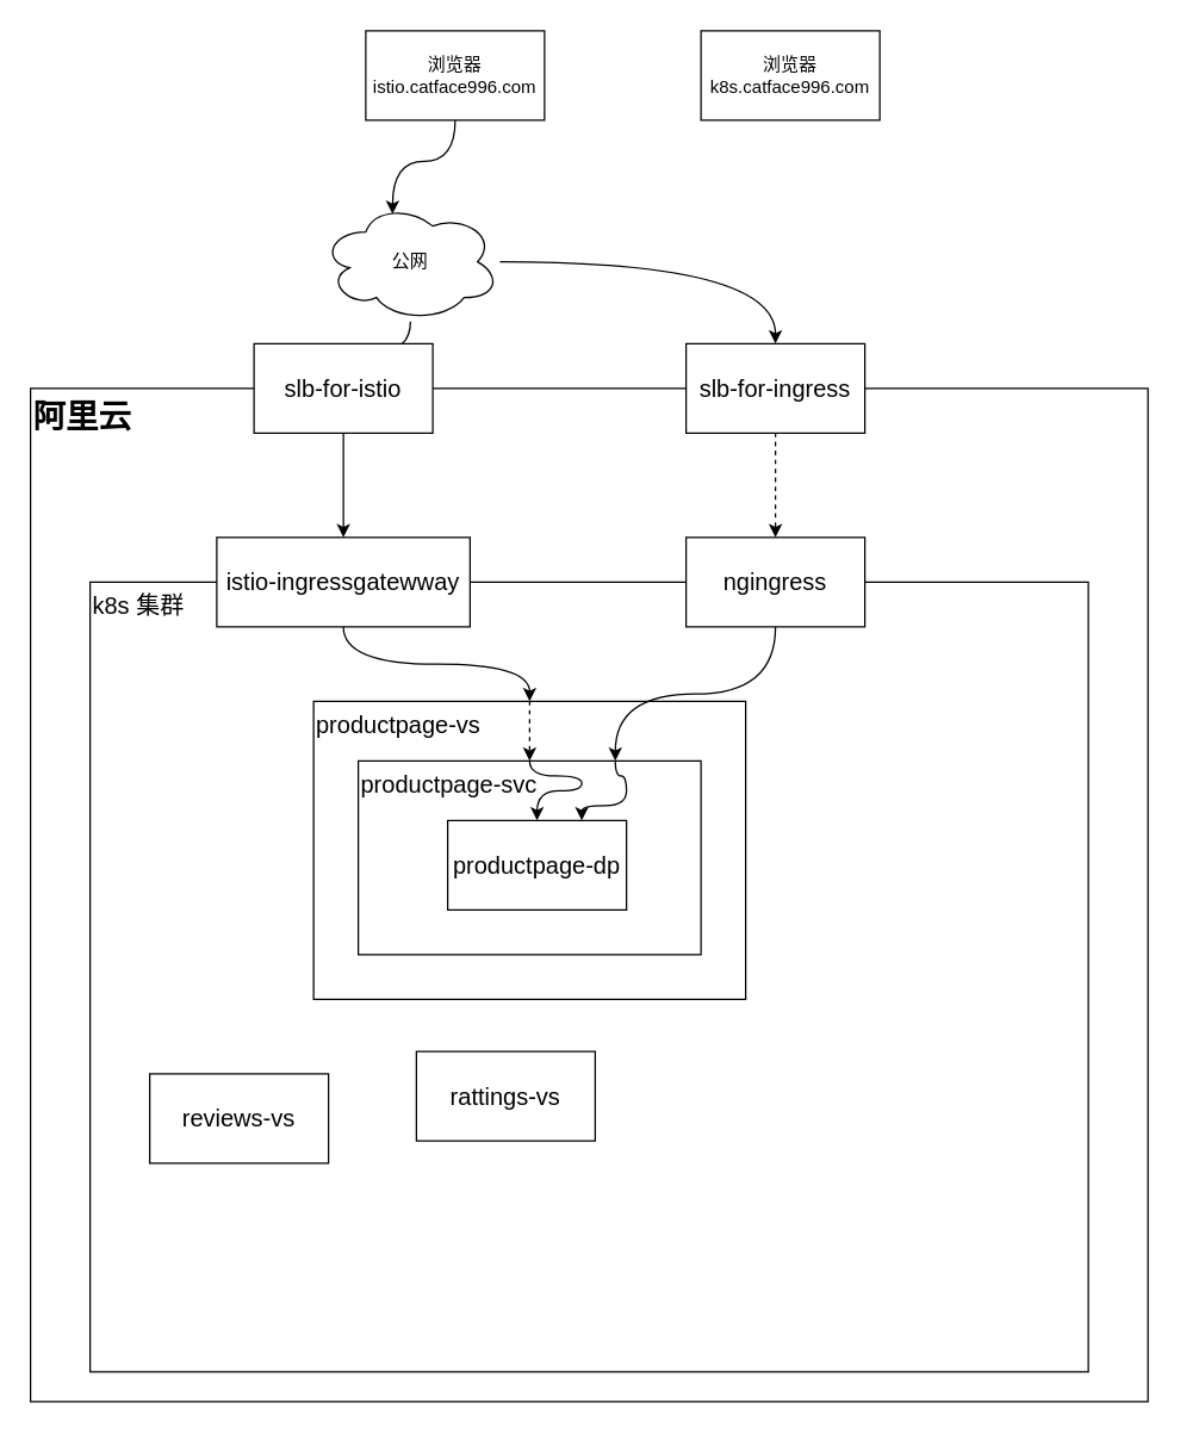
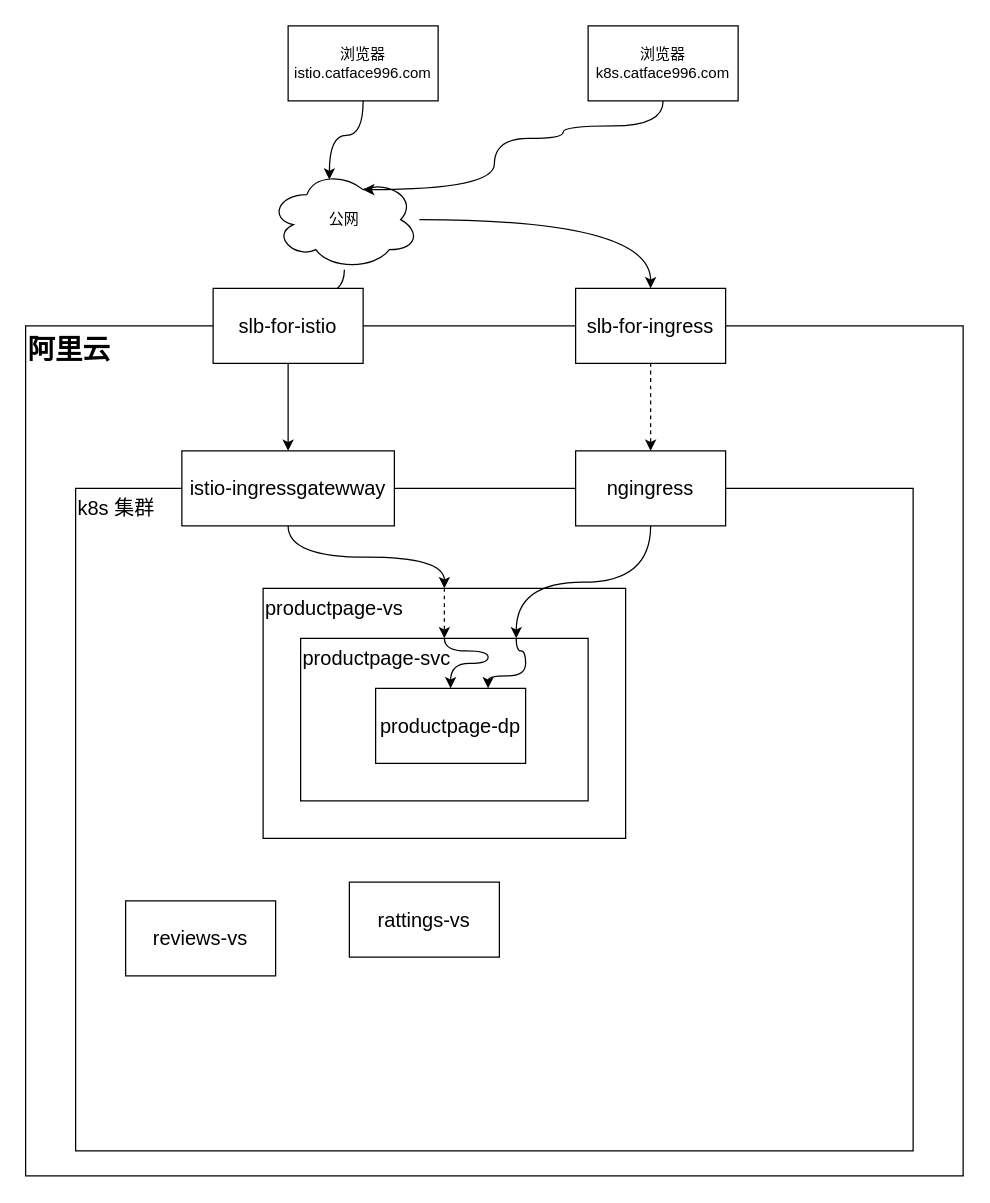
- <mxCell id="3" value="浏览器&lt;br&gt;istio.catface996.com" style="rounded=0;whiteSpace=wrap;html=1;" vertex="1" parent="1"><mxGeometry x="245" y="20" width="120" height="60" as="geometry" /></mxCell>
+ <mxCell id="3" value="浏览器&lt;br&gt;istio.catface996.com" style="rounded=0;whiteSpace=wrap;html=1;" vertex="1" parent="1"><mxGeometry x="230" y="20" width="120" height="60" as="geometry" /></mxCell>
+ <mxCell id="21" style="edgeStyle=orthogonalEdgeStyle;curved=1;rounded=0;orthogonalLoop=1;jettySize=auto;html=1;entryX=0.625;entryY=0.2;entryDx=0;entryDy=0;entryPerimeter=0;fontSize=16;exitX=0.5;exitY=1;exitDx=0;exitDy=0;" edge="1" parent="1" source="22" target="6"><mxGeometry relative="1" as="geometry"><Array as="points"><mxPoint x="530" y="100" /><mxPoint x="450" y="100" /><mxPoint x="450" y="110" /><mxPoint x="395" y="110" /></Array></mxGeometry></mxCell>
